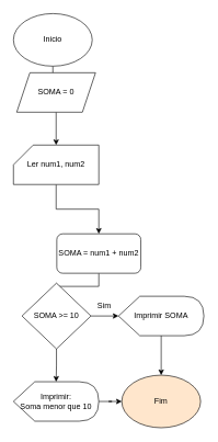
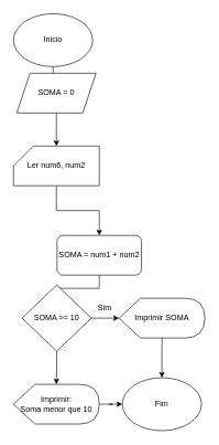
- <mxCell id="7" value="Ler num1, num2" style="shape=card;whiteSpace=wrap;html=1;" parent="1" vertex="1"><mxGeometry x="20" y="220" width="130" height="60" as="geometry" /></mxCell>
+ <mxCell id="7" value="Ler num6, num2" style="shape=card;whiteSpace=wrap;html=1;" parent="1" vertex="1"><mxGeometry x="20" y="220" width="130" height="60" as="geometry" /></mxCell>
- <mxCell id="18" value="Fim" style="ellipse;whiteSpace=wrap;html=1;fillColor=#ffe6cc;" vertex="1" parent="1"><mxGeometry x="185" y="570" width="120" height="80" as="geometry" /></mxCell>
+ <mxCell id="18" value="Fim" style="ellipse;whiteSpace=wrap;html=1;" vertex="1" parent="1"><mxGeometry x="185" y="570" width="120" height="80" as="geometry" /></mxCell>
